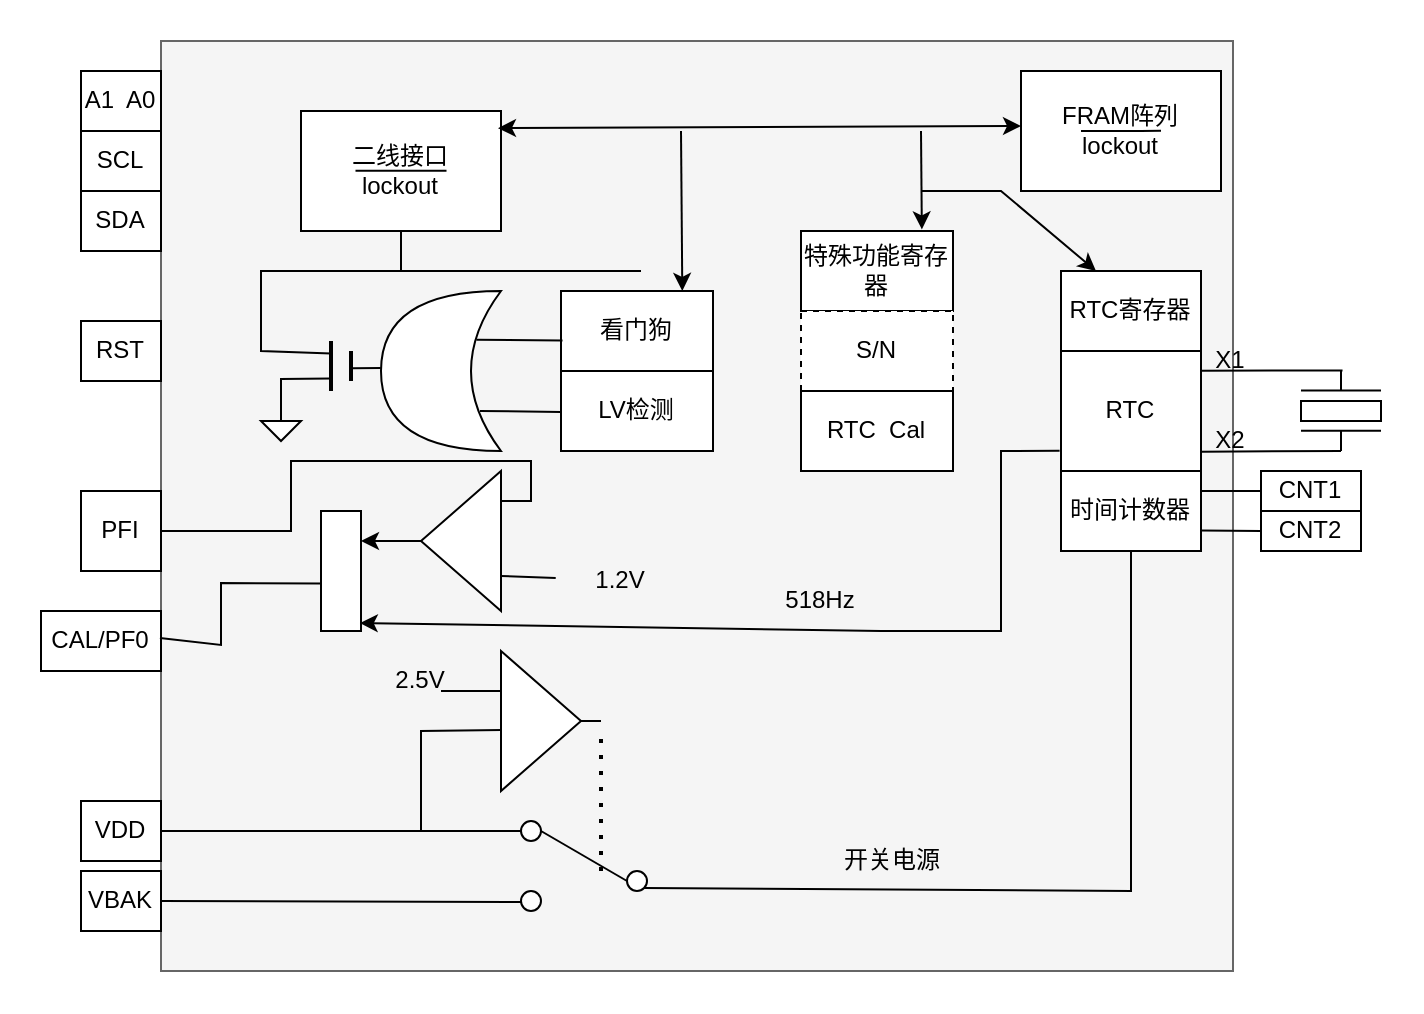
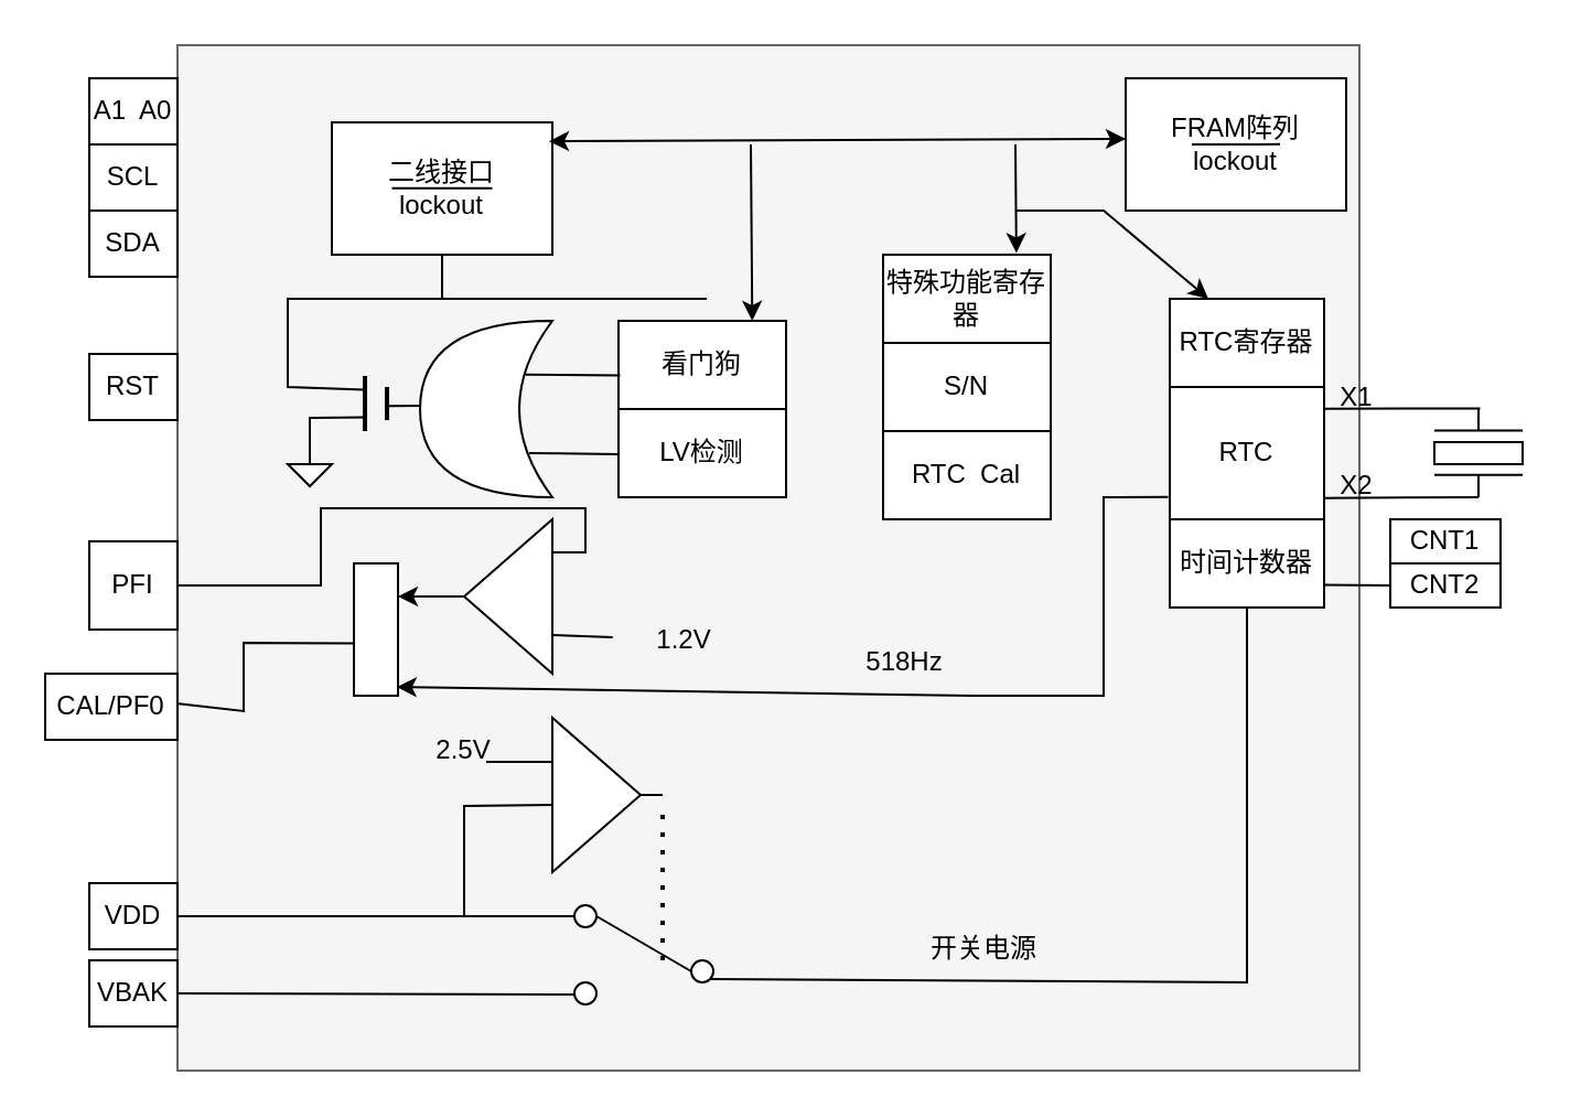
- <mxCell id="9" value="S/N" style="rounded=0;whiteSpace=wrap;html=1;dashed=1;" vertex="1" parent="1"><mxGeometry x="400" y="155" width="76" height="40" as="geometry" /></mxCell>
+ <mxCell id="9" value="S/N" style="rounded=0;whiteSpace=wrap;html=1;" vertex="1" parent="1"><mxGeometry x="400" y="155" width="76" height="40" as="geometry" /></mxCell>
- <mxCell id="73" value="" style="endArrow=none;html=1;rounded=0;fontFamily=Helvetica;fontSize=12;fontColor=default;entryX=0;entryY=0.5;entryDx=0;entryDy=0;exitX=1;exitY=0.25;exitDx=0;exitDy=0;" edge="1" parent="1" source="5" target="71"><mxGeometry width="50" height="50" relative="1" as="geometry"><mxPoint x="630" y="315" as="sourcePoint" /><mxPoint x="680" y="265" as="targetPoint" /></mxGeometry></mxCell>
